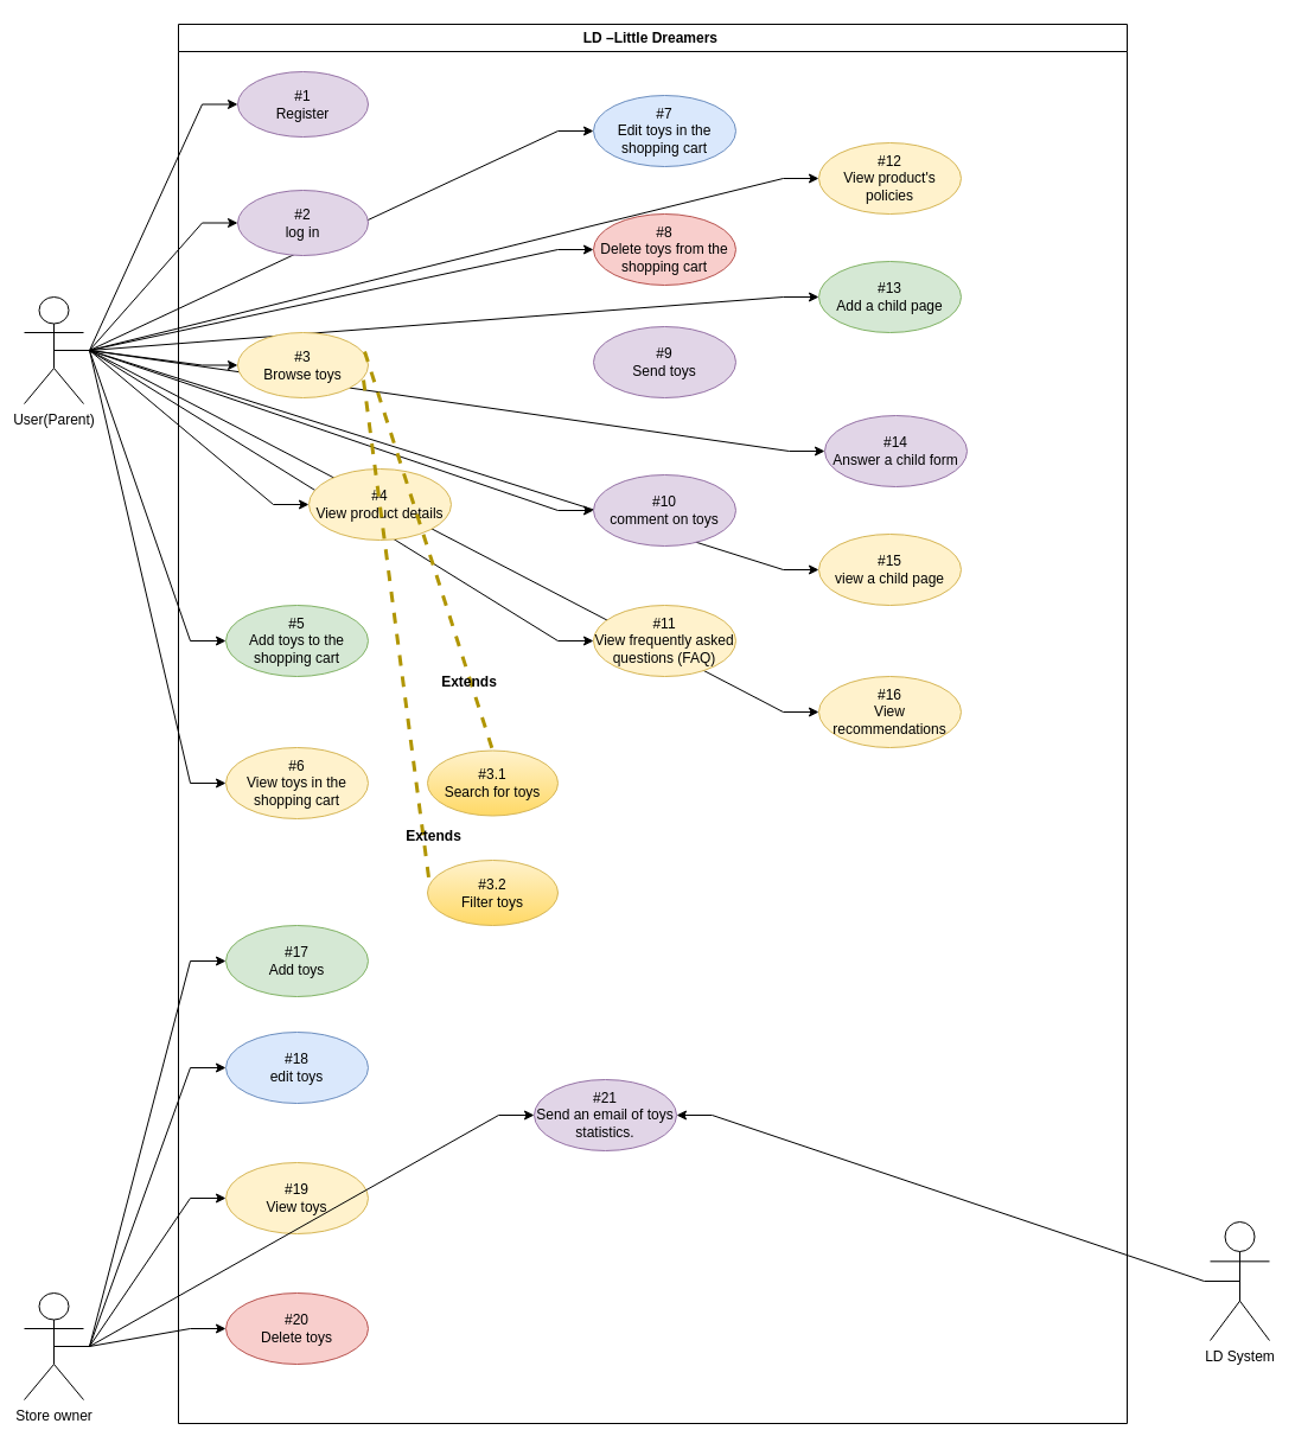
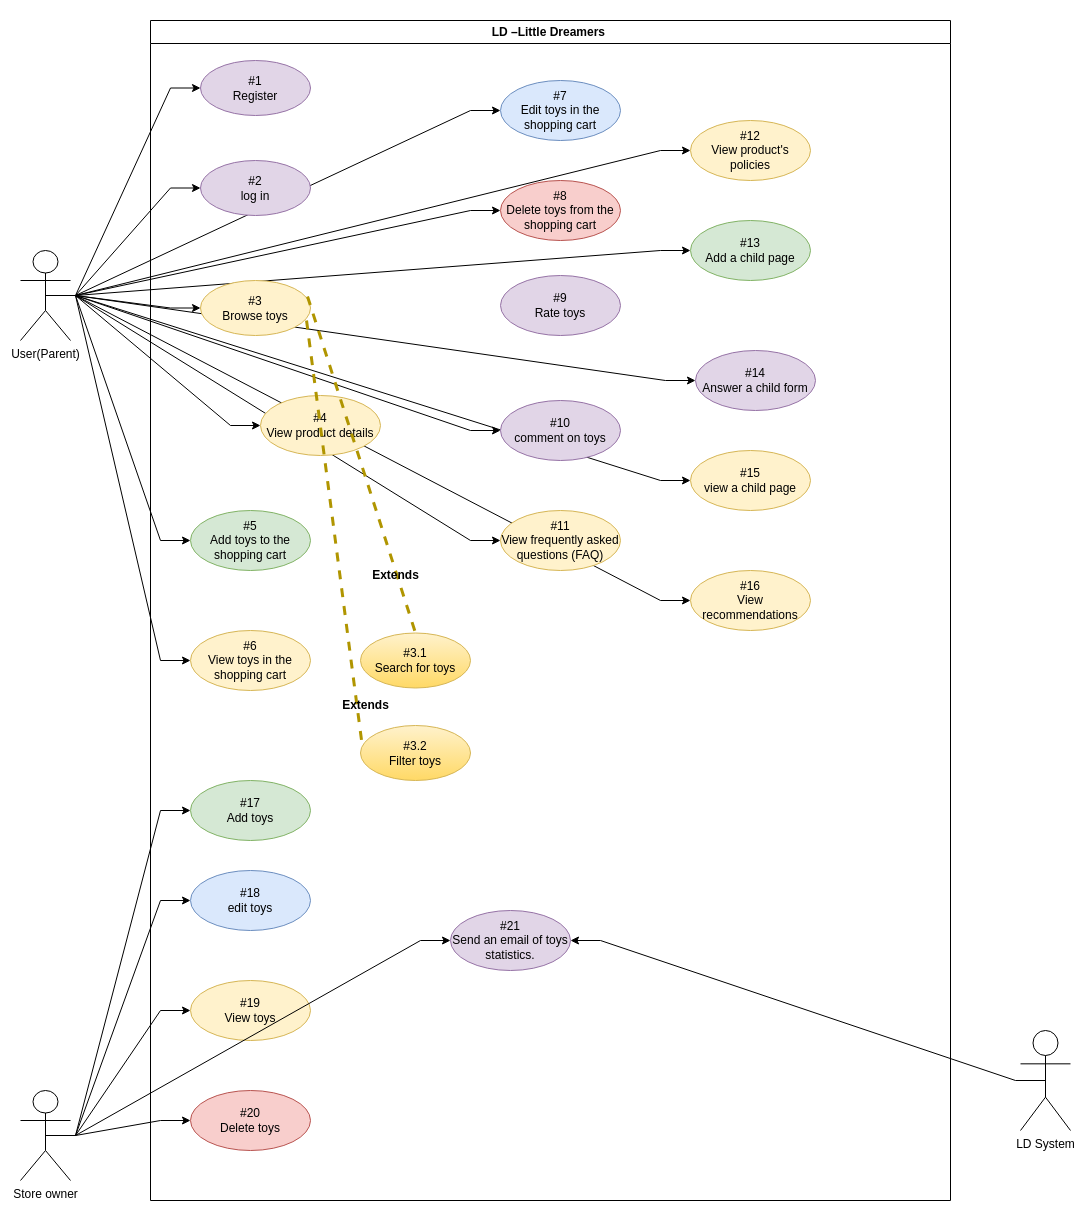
- <mxCell id="27" value="#9&lt;br&gt;Send toys" style="ellipse;whiteSpace=wrap;html=1;fillColor=#e1d5e7;strokeColor=#9673a6;" parent="18" vertex="1"><mxGeometry x="350" y="255" width="120" height="60" as="geometry" /></mxCell>
+ <mxCell id="27" value="#9&lt;br&gt;Rate toys" style="ellipse;whiteSpace=wrap;html=1;fillColor=#e1d5e7;strokeColor=#9673a6;" parent="18" vertex="1"><mxGeometry x="350" y="255" width="120" height="60" as="geometry" /></mxCell>
